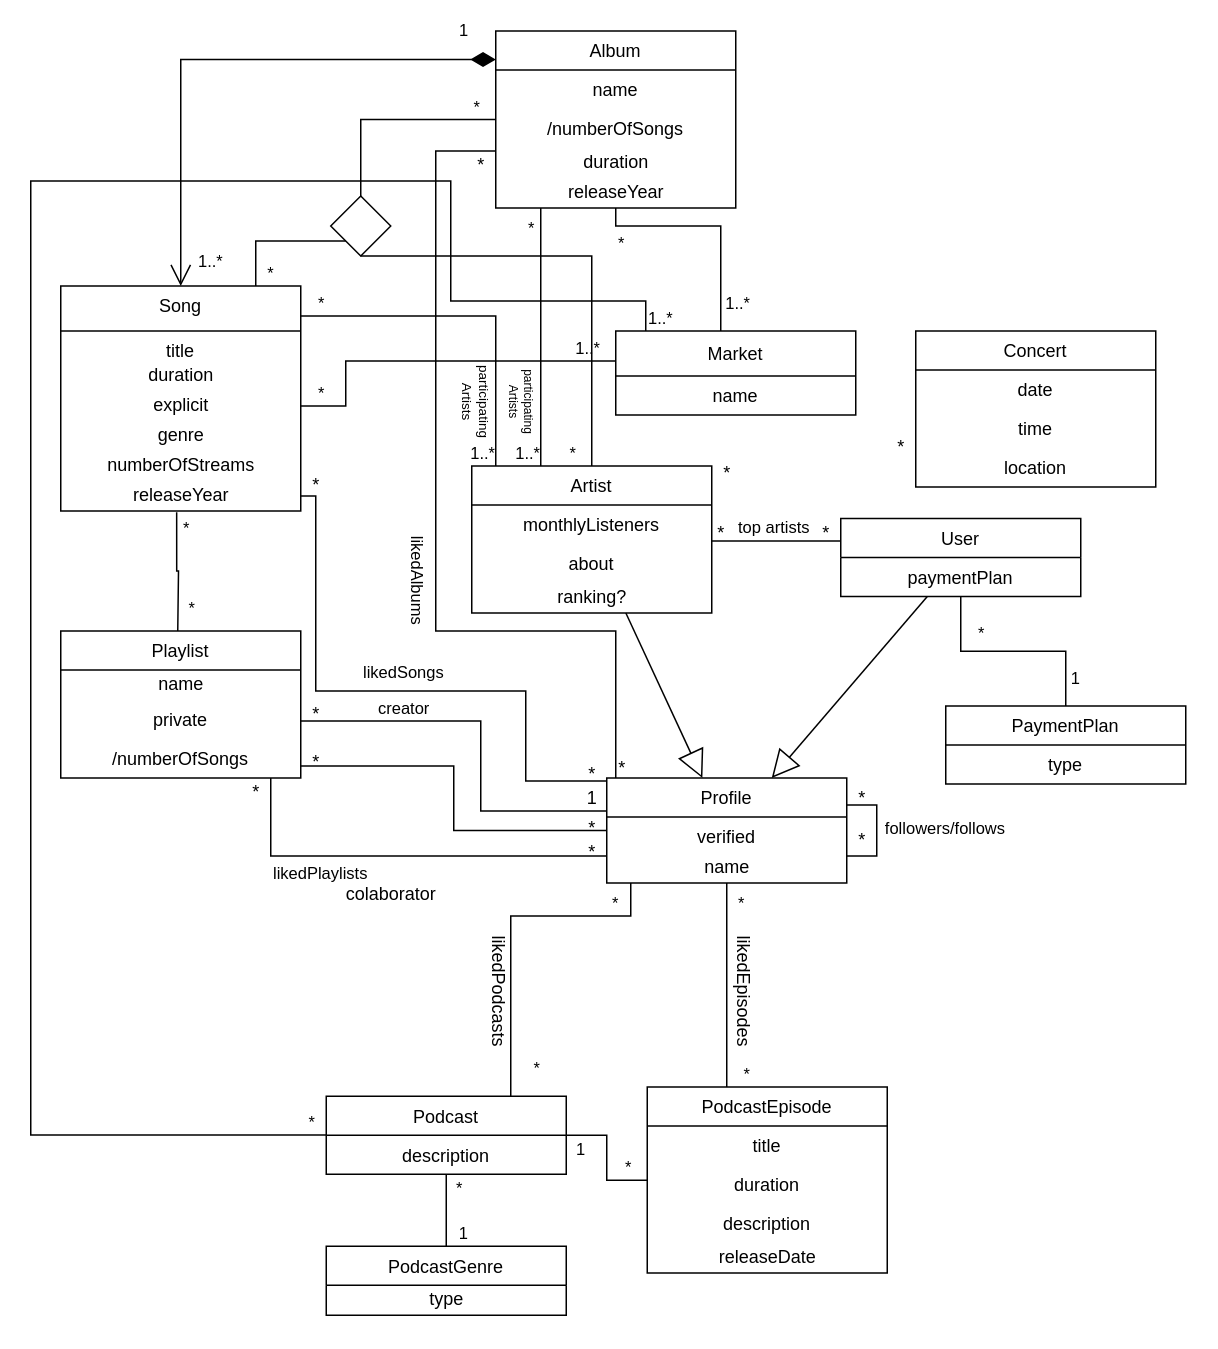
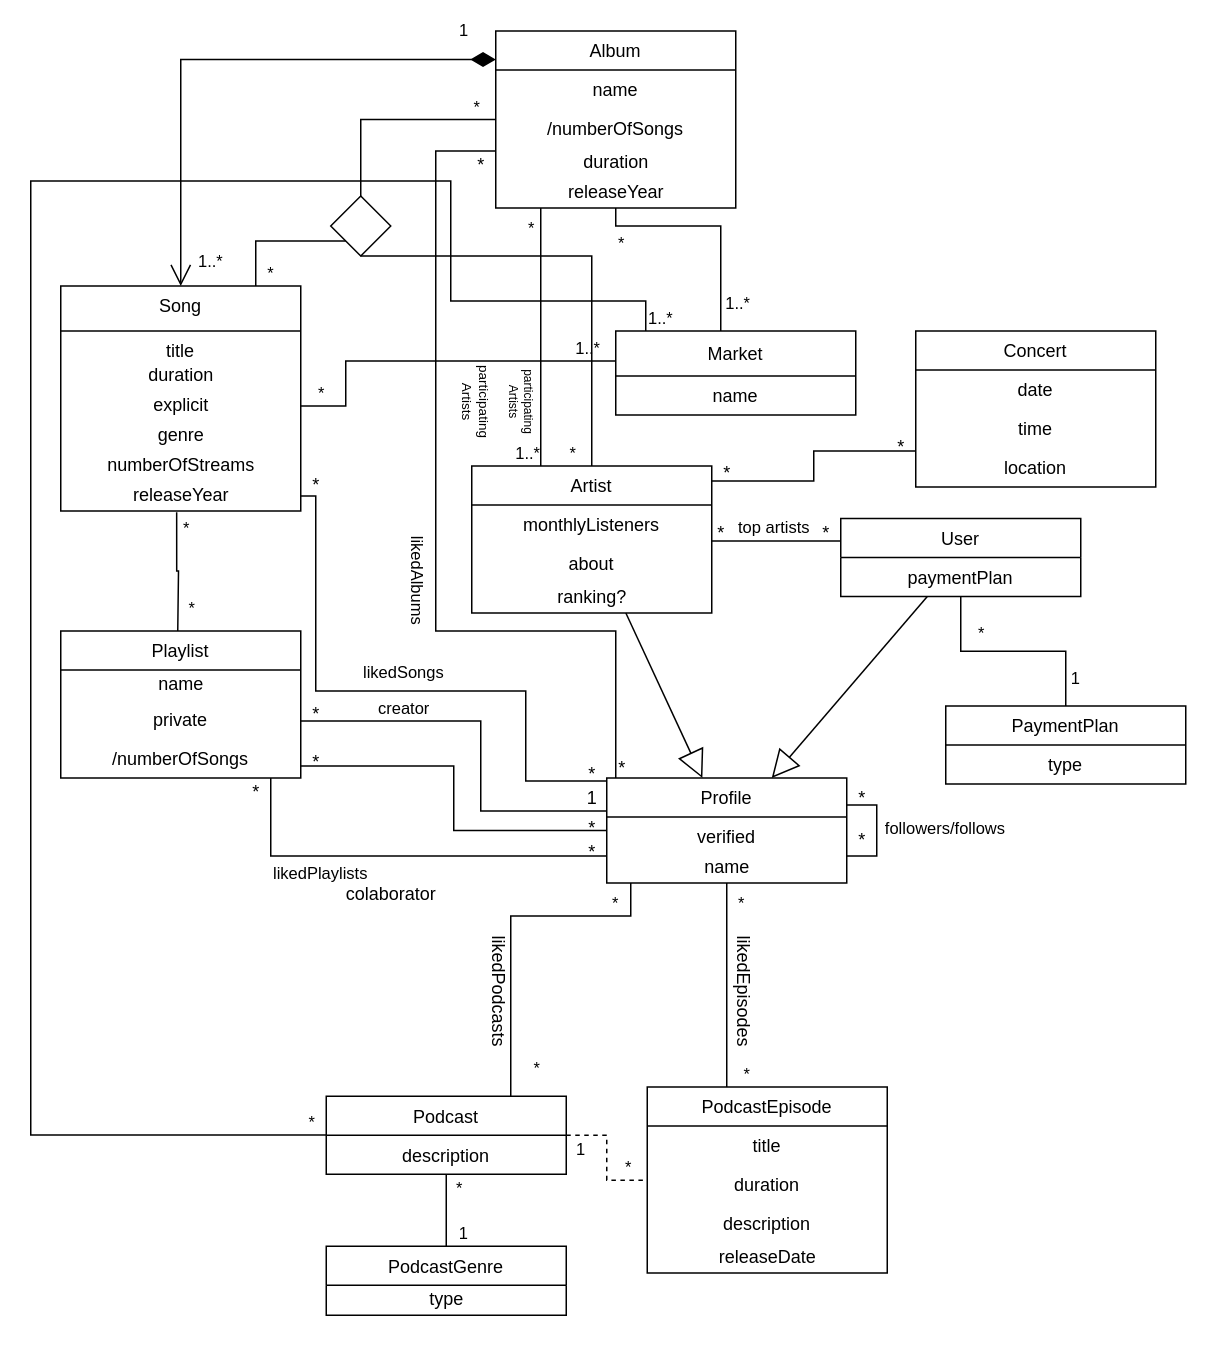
- <mxCell id="115" value="" style="endArrow=none;html=1;edgeStyle=orthogonalEdgeStyle;rounded=0;align=center;" parent="1" source="2" target="19" edge="1"><mxGeometry relative="1" as="geometry"><mxPoint x="230" y="280" as="sourcePoint" /><mxPoint x="390" y="280" as="targetPoint" /><Array as="points"><mxPoint x="330" y="210" /></Array></mxGeometry></mxCell>
- <mxCell id="116" value="*" style="edgeLabel;resizable=0;html=1;align=left;verticalAlign=bottom;" parent="115" connectable="0" vertex="1"><mxGeometry x="-1" relative="1" as="geometry"><mxPoint x="10" as="offset" /></mxGeometry></mxCell>
- <mxCell id="117" value="1..*" style="edgeLabel;resizable=0;html=1;align=right;verticalAlign=bottom;" parent="115" connectable="0" vertex="1"><mxGeometry x="1" relative="1" as="geometry"><mxPoint as="offset" /></mxGeometry></mxCell>
+ <mxCell id="95" value="" style="endArrow=none;html=1;edgeStyle=orthogonalEdgeStyle;rounded=0;align=center;" parent="1" source="19" target="25" edge="1"><mxGeometry relative="1" as="geometry"><mxPoint x="430" y="300" as="sourcePoint" /><mxPoint x="590" y="300" as="targetPoint" /><Array as="points"><mxPoint x="542" y="320" /><mxPoint x="542" y="300" /></Array></mxGeometry></mxCell>
- <mxCell id="98" value="" style="endArrow=none;html=1;edgeStyle=orthogonalEdgeStyle;rounded=0;align=center;" parent="1" source="33" target="39" edge="1"><mxGeometry relative="1" as="geometry"><mxPoint x="362" y="830.19" as="sourcePoint" /><mxPoint x="522" y="830.19" as="targetPoint" /></mxGeometry></mxCell>
+ <mxCell id="98" value="" style="endArrow=none;html=1;edgeStyle=orthogonalEdgeStyle;rounded=0;align=center;dashed=1;" parent="1" source="33" target="39" edge="1"><mxGeometry relative="1" as="geometry"><mxPoint x="362" y="830.19" as="sourcePoint" /><mxPoint x="522" y="830.19" as="targetPoint" /></mxGeometry></mxCell>
